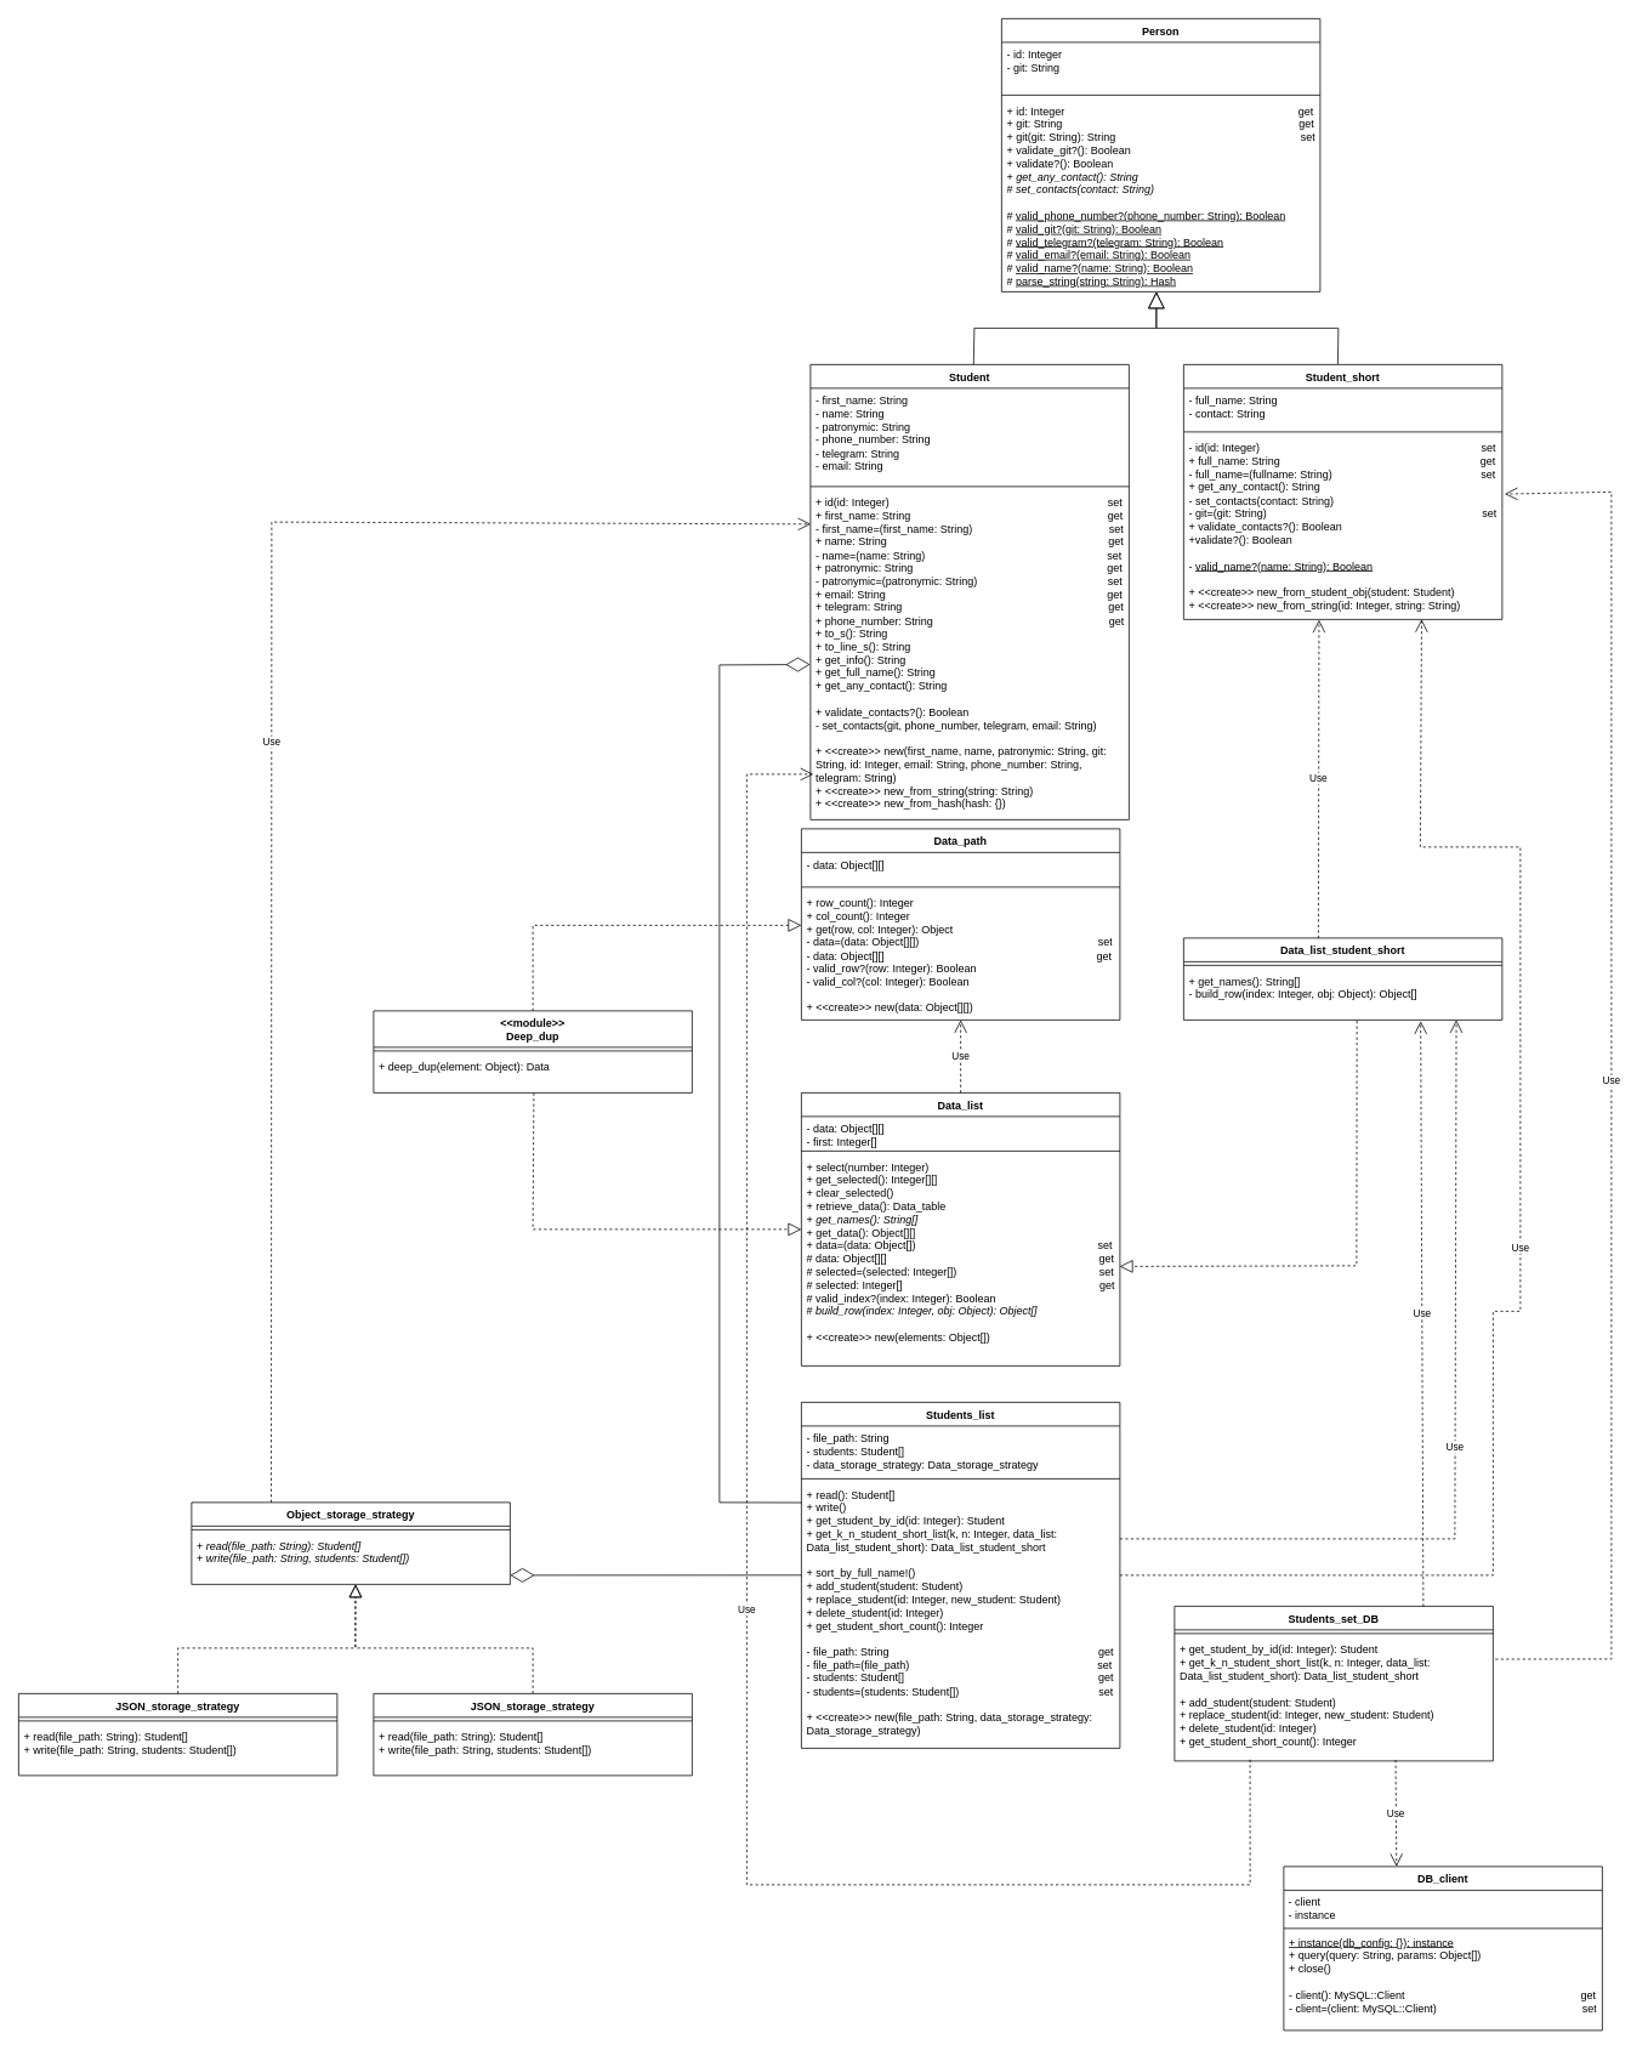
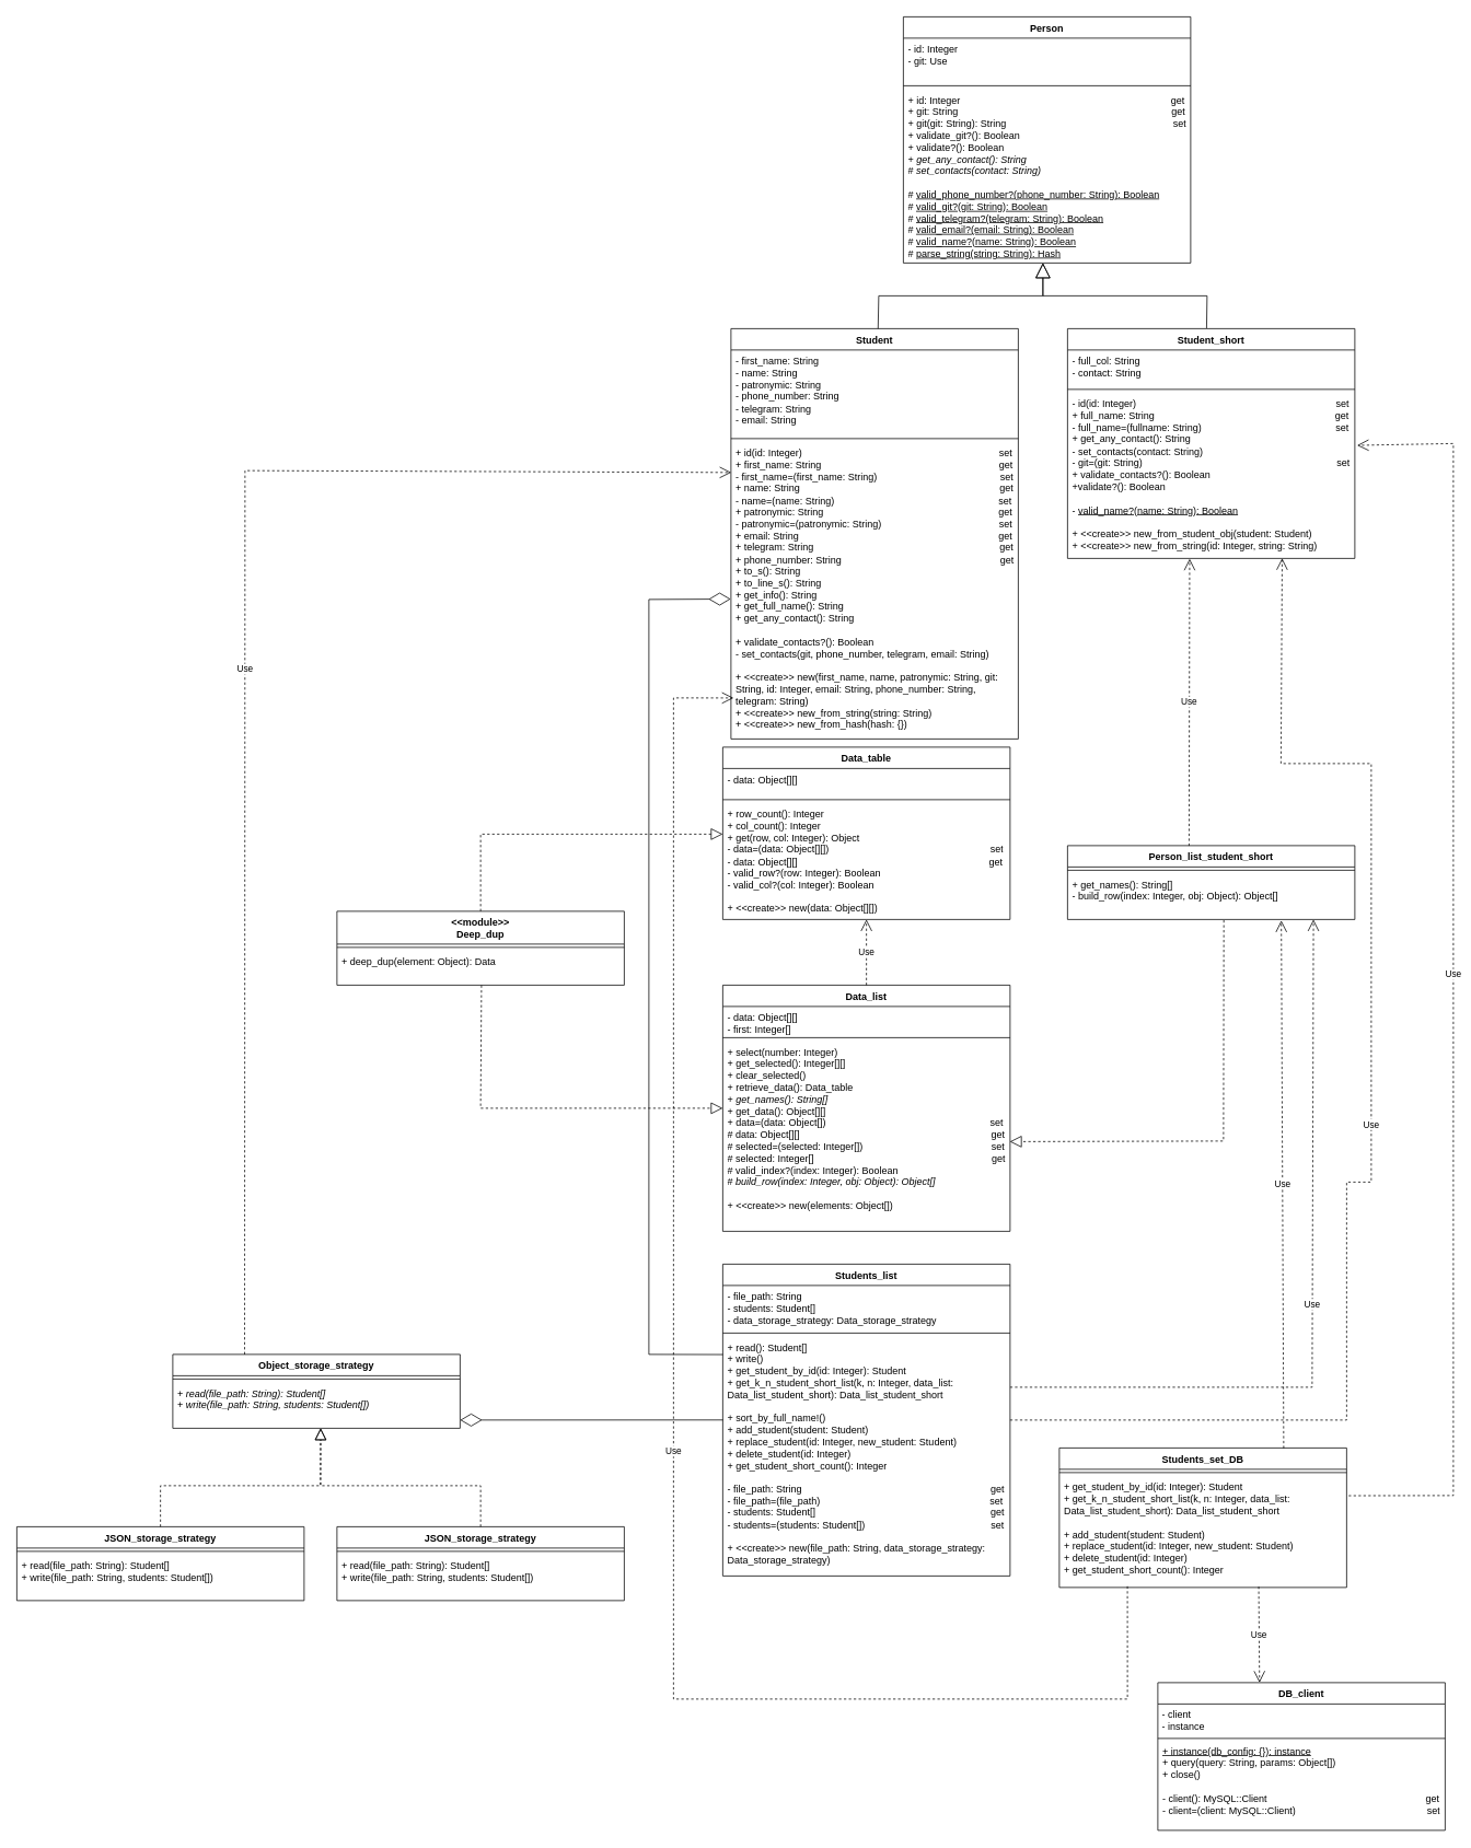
- <mxCell id="3" value="- id: Integer&lt;div&gt;- git: String&lt;br&gt;&lt;/div&gt;" style="text;strokeColor=none;fillColor=none;align=left;verticalAlign=top;spacingLeft=4;spacingRight=4;overflow=hidden;rotatable=0;points=[[0,0.5],[1,0.5]];portConstraint=eastwest;whiteSpace=wrap;html=1;" vertex="1" parent="2"><mxGeometry y="26" width="350" height="54" as="geometry" /></mxCell>
+ <mxCell id="3" value="- id: Integer&lt;div&gt;- git: Use&lt;br&gt;&lt;/div&gt;" style="text;strokeColor=none;fillColor=none;align=left;verticalAlign=top;spacingLeft=4;spacingRight=4;overflow=hidden;rotatable=0;points=[[0,0.5],[1,0.5]];portConstraint=eastwest;whiteSpace=wrap;html=1;" vertex="1" parent="2"><mxGeometry y="26" width="350" height="54" as="geometry" /></mxCell>
- <mxCell id="11" value="&lt;div&gt;&lt;span style=&quot;background-color: initial;&quot;&gt;- full_name: String&lt;br&gt;- contact: String&lt;/span&gt;&lt;br&gt;&lt;/div&gt;&lt;div&gt;&lt;br&gt;&lt;/div&gt;" style="text;strokeColor=none;fillColor=none;align=left;verticalAlign=top;spacingLeft=4;spacingRight=4;overflow=hidden;rotatable=0;points=[[0,0.5],[1,0.5]];portConstraint=eastwest;whiteSpace=wrap;html=1;" vertex="1" parent="10"><mxGeometry y="26" width="350" height="44" as="geometry" /></mxCell>
+ <mxCell id="11" value="&lt;div&gt;&lt;span style=&quot;background-color: initial;&quot;&gt;- full_col: String&lt;br&gt;- contact: String&lt;/span&gt;&lt;br&gt;&lt;/div&gt;&lt;div&gt;&lt;br&gt;&lt;/div&gt;" style="text;strokeColor=none;fillColor=none;align=left;verticalAlign=top;spacingLeft=4;spacingRight=4;overflow=hidden;rotatable=0;points=[[0,0.5],[1,0.5]];portConstraint=eastwest;whiteSpace=wrap;html=1;" vertex="1" parent="10"><mxGeometry y="26" width="350" height="44" as="geometry" /></mxCell>
- <mxCell id="16" value="Data_path" style="swimlane;fontStyle=1;align=center;verticalAlign=top;childLayout=stackLayout;horizontal=1;startSize=26;horizontalStack=0;resizeParent=1;resizeParentMax=0;resizeLast=0;collapsible=1;marginBottom=0;whiteSpace=wrap;html=1;" vertex="1" parent="1"><mxGeometry x="880" y="910" width="350" height="210" as="geometry" /></mxCell>
+ <mxCell id="16" value="Data_table" style="swimlane;fontStyle=1;align=center;verticalAlign=top;childLayout=stackLayout;horizontal=1;startSize=26;horizontalStack=0;resizeParent=1;resizeParentMax=0;resizeLast=0;collapsible=1;marginBottom=0;whiteSpace=wrap;html=1;" vertex="1" parent="1"><mxGeometry x="880" y="910" width="350" height="210" as="geometry" /></mxCell>
- <mxCell id="24" value="Data_list_student_short" style="swimlane;fontStyle=1;align=center;verticalAlign=top;childLayout=stackLayout;horizontal=1;startSize=26;horizontalStack=0;resizeParent=1;resizeParentMax=0;resizeLast=0;collapsible=1;marginBottom=0;whiteSpace=wrap;html=1;" vertex="1" parent="1"><mxGeometry x="1300" y="1030" width="350" height="90" as="geometry" /></mxCell>
+ <mxCell id="24" value="Person_list_student_short" style="swimlane;fontStyle=1;align=center;verticalAlign=top;childLayout=stackLayout;horizontal=1;startSize=26;horizontalStack=0;resizeParent=1;resizeParentMax=0;resizeLast=0;collapsible=1;marginBottom=0;whiteSpace=wrap;html=1;" vertex="1" parent="1"><mxGeometry x="1300" y="1030" width="350" height="90" as="geometry" /></mxCell>
